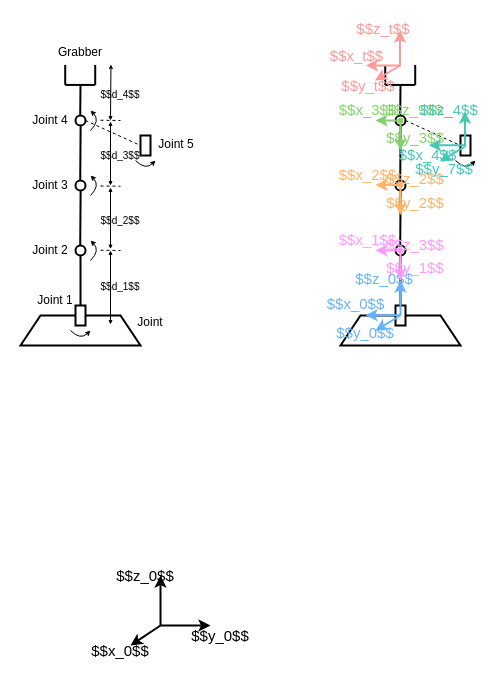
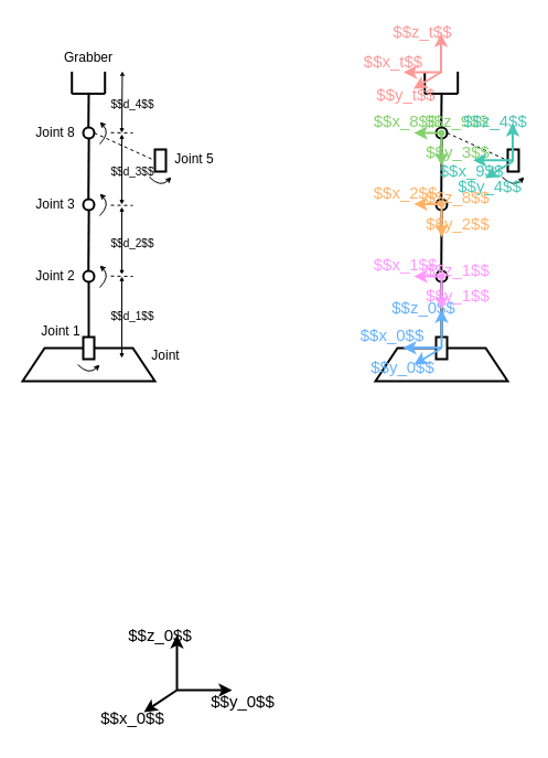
- <mxCell id="66" value="$$x_3$$" style="text;html=1;align=center;verticalAlign=middle;whiteSpace=wrap;rounded=0;fontSize=15;fontColor=#84D16D;" vertex="1" parent="1"><mxGeometry x="355" y="97" width="25" height="24" as="geometry" /></mxCell>
+ <mxCell id="66" value="$$x_8$$" style="text;html=1;align=center;verticalAlign=middle;whiteSpace=wrap;rounded=0;fontSize=15;fontColor=#84D16D;" vertex="1" parent="1"><mxGeometry x="355" y="97" width="25" height="24" as="geometry" /></mxCell>
- <mxCell id="84" value="Joint 4" style="text;html=1;align=center;verticalAlign=middle;whiteSpace=wrap;rounded=0;" vertex="1" parent="1"><mxGeometry x="20" y="105" width="60" height="30" as="geometry" /></mxCell>
+ <mxCell id="84" value="Joint 8" style="text;html=1;align=center;verticalAlign=middle;whiteSpace=wrap;rounded=0;" vertex="1" parent="1"><mxGeometry x="20" y="105" width="60" height="30" as="geometry" /></mxCell>
- <mxCell id="73" value="$$x_4$$" style="text;html=1;align=center;verticalAlign=middle;whiteSpace=wrap;rounded=0;fontSize=15;fontColor=#46C7B6;" vertex="1" parent="1"><mxGeometry x="415" y="142" width="25" height="24" as="geometry" /></mxCell>
+ <mxCell id="73" value="$$x_9$$" style="text;html=1;align=center;verticalAlign=middle;whiteSpace=wrap;rounded=0;fontSize=15;fontColor=#46C7B6;" vertex="1" parent="1"><mxGeometry x="415" y="142" width="25" height="24" as="geometry" /></mxCell>
- <mxCell id="74" value="$$y_7$$" style="text;html=1;align=center;verticalAlign=middle;whiteSpace=wrap;rounded=0;fontSize=15;fontColor=#46C7B6;" vertex="1" parent="1"><mxGeometry x="433.5" y="160.5" width="20" height="14" as="geometry" /></mxCell>
+ <mxCell id="74" value="$$y_4$$" style="text;html=1;align=center;verticalAlign=middle;whiteSpace=wrap;rounded=0;fontSize=15;fontColor=#46C7B6;" vertex="1" parent="1"><mxGeometry x="433.5" y="160.5" width="20" height="14" as="geometry" /></mxCell>
- <mxCell id="62" value="$$z_2$$" style="text;html=1;align=center;verticalAlign=middle;whiteSpace=wrap;rounded=0;fontSize=15;fontColor=#FFB366;" vertex="1" parent="1"><mxGeometry x="400" y="170.5" width="30" height="15" as="geometry" /></mxCell>
+ <mxCell id="62" value="$$z_8$$" style="text;html=1;align=center;verticalAlign=middle;whiteSpace=wrap;rounded=0;fontSize=15;fontColor=#FFB366;" vertex="1" parent="1"><mxGeometry x="400" y="170.5" width="30" height="15" as="geometry" /></mxCell>
- <mxCell id="54" value="$$z_3$$" style="text;html=1;align=center;verticalAlign=middle;whiteSpace=wrap;rounded=0;fontSize=15;fontColor=#FF99FF;" vertex="1" parent="1"><mxGeometry x="400" y="236" width="30" height="15" as="geometry" /></mxCell>
+ <mxCell id="54" value="$$z_1$$" style="text;html=1;align=center;verticalAlign=middle;whiteSpace=wrap;rounded=0;fontSize=15;fontColor=#FF99FF;" vertex="1" parent="1"><mxGeometry x="400" y="236" width="30" height="15" as="geometry" /></mxCell>
